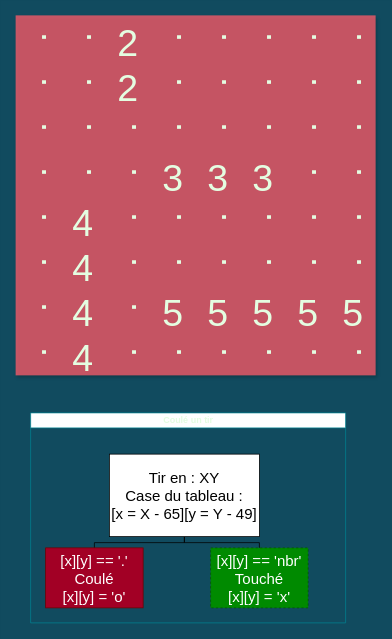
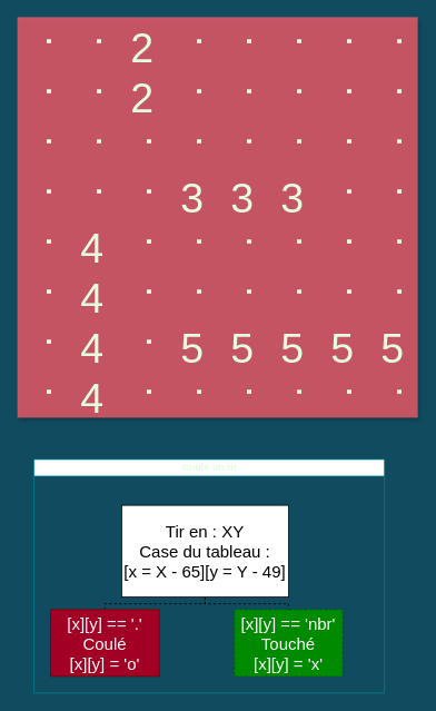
- <mxCell id="76" value="" style="edgeStyle=elbowEdgeStyle;elbow=vertical;startArrow=none;endArrow=none;rounded=0;" edge="1" parent="75" source="78" target="79"><mxGeometry relative="1" as="geometry" /></mxCell>
+ <mxCell id="76" value="" style="edgeStyle=elbowEdgeStyle;elbow=vertical;startArrow=none;endArrow=none;rounded=0;dashed=1;" edge="1" parent="75" source="78" target="79"><mxGeometry relative="1" as="geometry" /></mxCell>
- <mxCell id="77" value="" style="edgeStyle=elbowEdgeStyle;elbow=vertical;startArrow=none;endArrow=none;rounded=0;" edge="1" parent="75" source="78" target="80"><mxGeometry relative="1" as="geometry" /></mxCell>
+ <mxCell id="77" value="" style="edgeStyle=elbowEdgeStyle;elbow=vertical;startArrow=none;endArrow=none;rounded=0;dashed=1;" edge="1" parent="75" source="78" target="80"><mxGeometry relative="1" as="geometry" /></mxCell>
